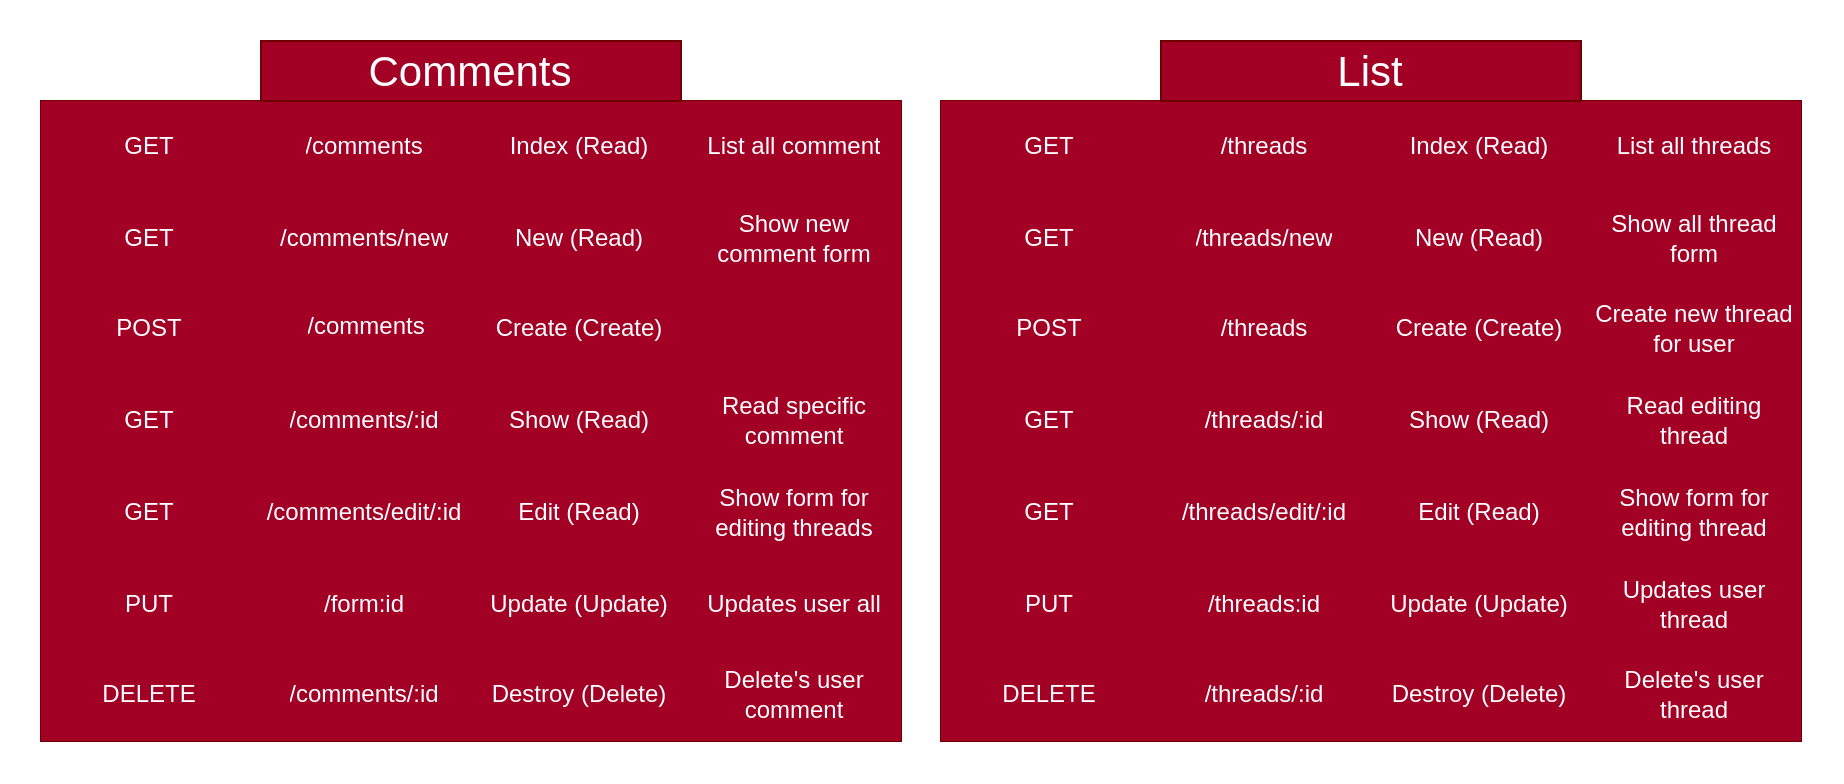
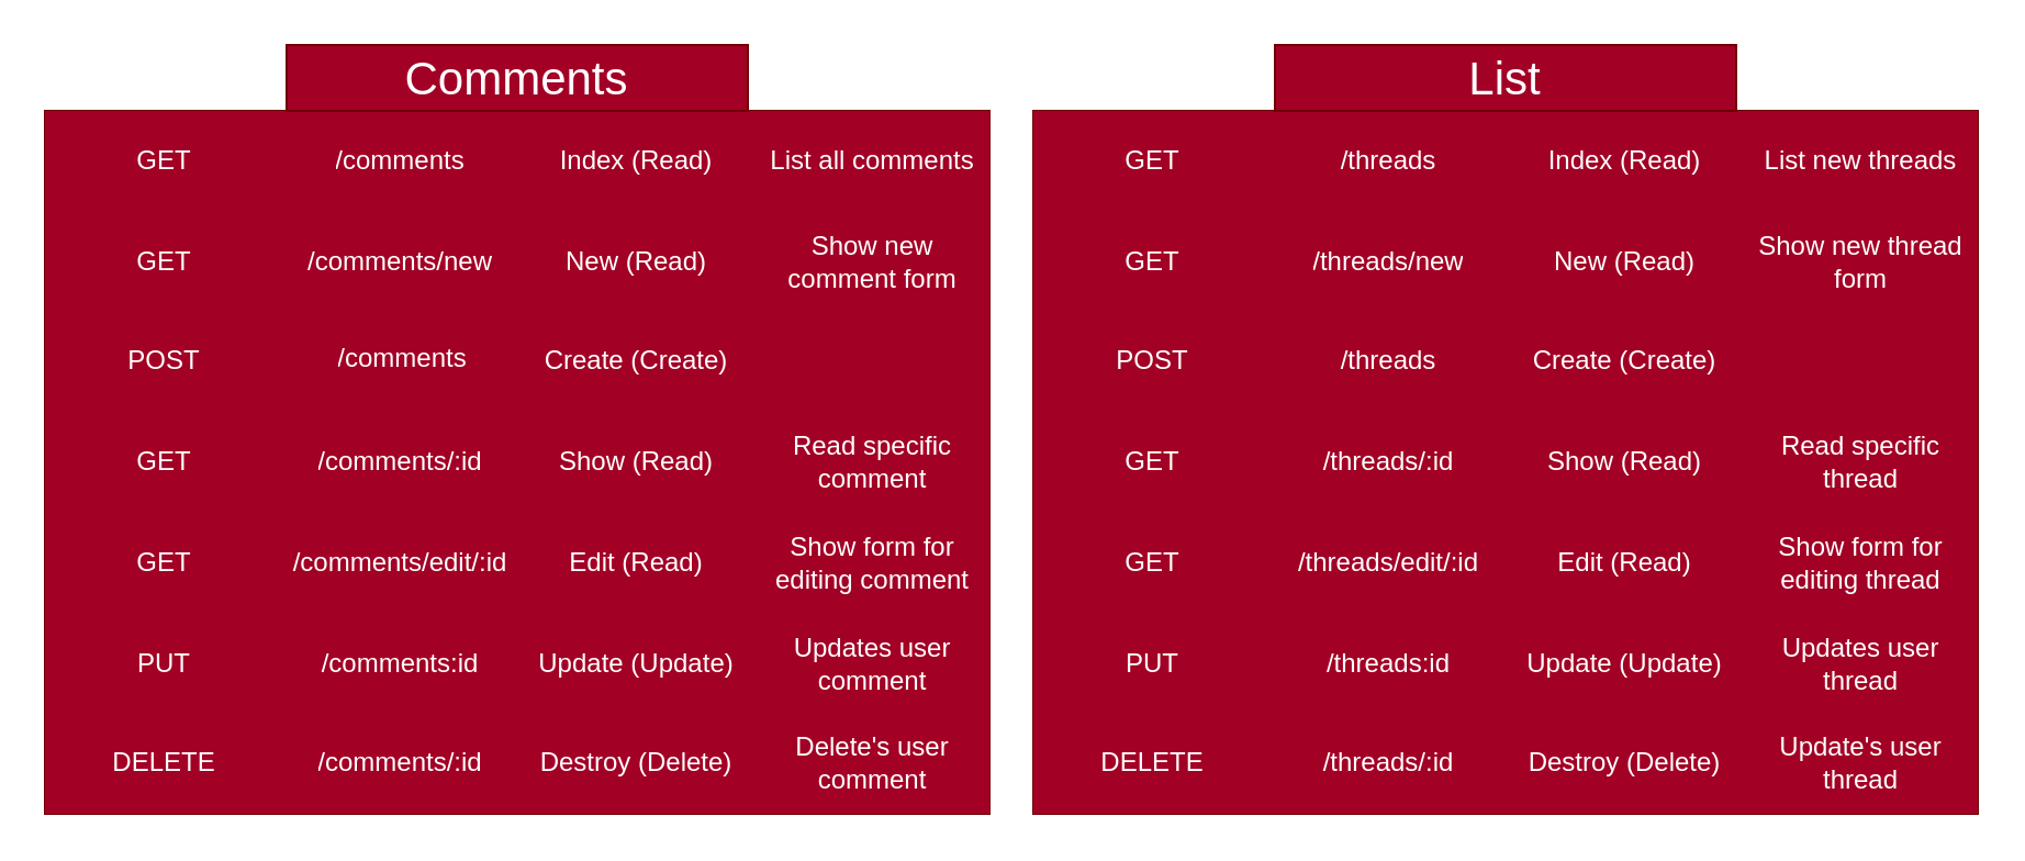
- <mxCell id="7" value="List all comment" style="shape=partialRectangle;html=1;whiteSpace=wrap;connectable=0;overflow=hidden;fillColor=#a20025;top=0;left=0;bottom=0;right=0;pointerEvents=1;fontColor=#ffffff;strokeColor=#6F0000;" vertex="1" parent="3"><mxGeometry x="324" width="106" height="46" as="geometry"><mxRectangle width="106" height="46" as="alternateBounds" /></mxGeometry></mxCell>
+ <mxCell id="7" value="List all comments" style="shape=partialRectangle;html=1;whiteSpace=wrap;connectable=0;overflow=hidden;fillColor=#a20025;top=0;left=0;bottom=0;right=0;pointerEvents=1;fontColor=#ffffff;strokeColor=#6F0000;" vertex="1" parent="3"><mxGeometry x="324" width="106" height="46" as="geometry"><mxRectangle width="106" height="46" as="alternateBounds" /></mxGeometry></mxCell>
- <mxCell id="42" value="List all threads" style="shape=partialRectangle;html=1;whiteSpace=wrap;connectable=0;overflow=hidden;fillColor=#a20025;top=0;left=0;bottom=0;right=0;pointerEvents=1;fontColor=#ffffff;strokeColor=#6F0000;" vertex="1" parent="38"><mxGeometry x="324" width="106" height="46" as="geometry"><mxRectangle width="106" height="46" as="alternateBounds" /></mxGeometry></mxCell>
+ <mxCell id="42" value="List new threads" style="shape=partialRectangle;html=1;whiteSpace=wrap;connectable=0;overflow=hidden;fillColor=#a20025;top=0;left=0;bottom=0;right=0;pointerEvents=1;fontColor=#ffffff;strokeColor=#6F0000;" vertex="1" parent="38"><mxGeometry x="324" width="106" height="46" as="geometry"><mxRectangle width="106" height="46" as="alternateBounds" /></mxGeometry></mxCell>
- <mxCell id="47" value="Show all thread form" style="shape=partialRectangle;html=1;whiteSpace=wrap;connectable=0;overflow=hidden;fillColor=#a20025;top=0;left=0;bottom=0;right=0;pointerEvents=1;fontColor=#ffffff;strokeColor=#6F0000;" vertex="1" parent="43"><mxGeometry x="324" width="106" height="45" as="geometry"><mxRectangle width="106" height="45" as="alternateBounds" /></mxGeometry></mxCell>
+ <mxCell id="47" value="Show new thread form" style="shape=partialRectangle;html=1;whiteSpace=wrap;connectable=0;overflow=hidden;fillColor=#a20025;top=0;left=0;bottom=0;right=0;pointerEvents=1;fontColor=#ffffff;strokeColor=#6F0000;" vertex="1" parent="43"><mxGeometry x="324" width="106" height="45" as="geometry"><mxRectangle width="106" height="45" as="alternateBounds" /></mxGeometry></mxCell>
- <mxCell id="52" value="Create new thread for user" style="shape=partialRectangle;html=1;whiteSpace=wrap;connectable=0;overflow=hidden;fillColor=#a20025;top=0;left=0;bottom=0;right=0;pointerEvents=1;fontColor=#ffffff;strokeColor=#6F0000;" vertex="1" parent="48"><mxGeometry x="324" width="106" height="46" as="geometry"><mxRectangle width="106" height="46" as="alternateBounds" /></mxGeometry></mxCell>
- <mxCell id="57" value="Read editing thread" style="shape=partialRectangle;html=1;whiteSpace=wrap;connectable=0;overflow=hidden;fillColor=#a20025;top=0;left=0;bottom=0;right=0;pointerEvents=1;fontColor=#ffffff;strokeColor=#6F0000;" vertex="1" parent="53"><mxGeometry x="324" width="106" height="46" as="geometry"><mxRectangle width="106" height="46" as="alternateBounds" /></mxGeometry></mxCell>
+ <mxCell id="57" value="Read specific thread" style="shape=partialRectangle;html=1;whiteSpace=wrap;connectable=0;overflow=hidden;fillColor=#a20025;top=0;left=0;bottom=0;right=0;pointerEvents=1;fontColor=#ffffff;strokeColor=#6F0000;" vertex="1" parent="53"><mxGeometry x="324" width="106" height="46" as="geometry"><mxRectangle width="106" height="46" as="alternateBounds" /></mxGeometry></mxCell>
- <mxCell id="26" value="Show form for editing threads" style="shape=partialRectangle;html=1;whiteSpace=wrap;connectable=0;overflow=hidden;fillColor=#a20025;top=0;left=0;bottom=0;right=0;pointerEvents=1;fontColor=#ffffff;strokeColor=#6F0000;" vertex="1" parent="22"><mxGeometry x="324" width="106" height="46" as="geometry"><mxRectangle width="106" height="46" as="alternateBounds" /></mxGeometry></mxCell>
+ <mxCell id="26" value="Show form for editing comment" style="shape=partialRectangle;html=1;whiteSpace=wrap;connectable=0;overflow=hidden;fillColor=#a20025;top=0;left=0;bottom=0;right=0;pointerEvents=1;fontColor=#ffffff;strokeColor=#6F0000;" vertex="1" parent="22"><mxGeometry x="324" width="106" height="46" as="geometry"><mxRectangle width="106" height="46" as="alternateBounds" /></mxGeometry></mxCell>
- <mxCell id="29" value="/form:id" style="shape=partialRectangle;html=1;whiteSpace=wrap;connectable=0;overflow=hidden;fillColor=#a20025;top=0;left=0;bottom=0;right=0;pointerEvents=1;fontColor=#ffffff;strokeColor=#6F0000;" vertex="1" parent="27"><mxGeometry x="109" width="106" height="45" as="geometry"><mxRectangle width="106" height="45" as="alternateBounds" /></mxGeometry></mxCell>
+ <mxCell id="29" value="/comments:id" style="shape=partialRectangle;html=1;whiteSpace=wrap;connectable=0;overflow=hidden;fillColor=#a20025;top=0;left=0;bottom=0;right=0;pointerEvents=1;fontColor=#ffffff;strokeColor=#6F0000;" vertex="1" parent="27"><mxGeometry x="109" width="106" height="45" as="geometry"><mxRectangle width="106" height="45" as="alternateBounds" /></mxGeometry></mxCell>
- <mxCell id="31" value="Updates user all" style="shape=partialRectangle;html=1;whiteSpace=wrap;connectable=0;overflow=hidden;fillColor=#a20025;top=0;left=0;bottom=0;right=0;pointerEvents=1;fontColor=#ffffff;strokeColor=#6F0000;" vertex="1" parent="27"><mxGeometry x="324" width="106" height="45" as="geometry"><mxRectangle width="106" height="45" as="alternateBounds" /></mxGeometry></mxCell>
+ <mxCell id="31" value="Updates user comment" style="shape=partialRectangle;html=1;whiteSpace=wrap;connectable=0;overflow=hidden;fillColor=#a20025;top=0;left=0;bottom=0;right=0;pointerEvents=1;fontColor=#ffffff;strokeColor=#6F0000;" vertex="1" parent="27"><mxGeometry x="324" width="106" height="45" as="geometry"><mxRectangle width="106" height="45" as="alternateBounds" /></mxGeometry></mxCell>
- <mxCell id="72" value="Delete's user thread" style="shape=partialRectangle;html=1;whiteSpace=wrap;connectable=0;overflow=hidden;fillColor=#a20025;top=0;left=0;bottom=0;right=0;pointerEvents=1;fontColor=#ffffff;strokeColor=#6F0000;" vertex="1" parent="68"><mxGeometry x="324" width="106" height="46" as="geometry"><mxRectangle width="106" height="46" as="alternateBounds" /></mxGeometry></mxCell>
+ <mxCell id="72" value="Update's user thread" style="shape=partialRectangle;html=1;whiteSpace=wrap;connectable=0;overflow=hidden;fillColor=#a20025;top=0;left=0;bottom=0;right=0;pointerEvents=1;fontColor=#ffffff;strokeColor=#6F0000;" vertex="1" parent="68"><mxGeometry x="324" width="106" height="46" as="geometry"><mxRectangle width="106" height="46" as="alternateBounds" /></mxGeometry></mxCell>
